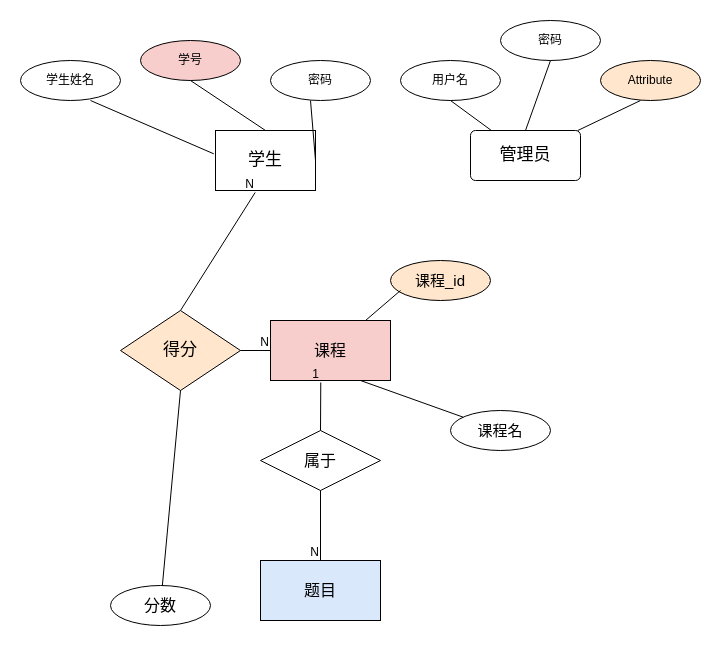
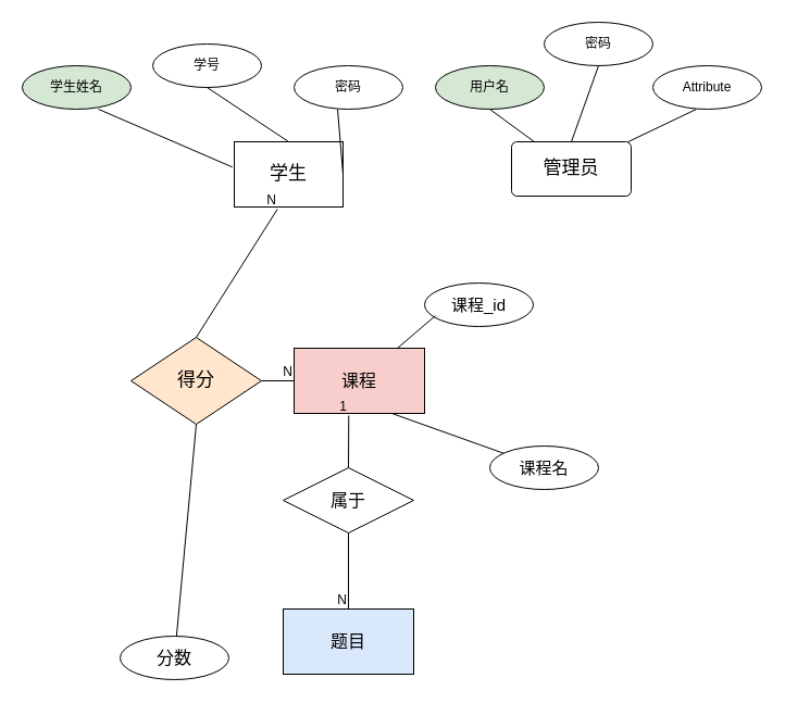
- <mxCell id="4" value="学号" style="ellipse;whiteSpace=wrap;html=1;align=center;fillColor=#f8cecc;" vertex="1" parent="1"><mxGeometry x="140" y="40" width="100" height="40" as="geometry" /></mxCell>
+ <mxCell id="4" value="学号" style="ellipse;whiteSpace=wrap;html=1;align=center;" vertex="1" parent="1"><mxGeometry x="140" y="40" width="100" height="40" as="geometry" /></mxCell>
- <mxCell id="3" value="学生姓名" style="ellipse;whiteSpace=wrap;html=1;align=center;" vertex="1" parent="1"><mxGeometry x="20" y="60" width="100" height="40" as="geometry" /></mxCell>
+ <mxCell id="3" value="学生姓名" style="ellipse;whiteSpace=wrap;html=1;align=center;fillColor=#d5e8d4;" vertex="1" parent="1"><mxGeometry x="20" y="60" width="100" height="40" as="geometry" /></mxCell>
- <mxCell id="10" value="用户名" style="ellipse;whiteSpace=wrap;html=1;align=center;" vertex="1" parent="1"><mxGeometry x="400" y="60" width="100" height="40" as="geometry" /></mxCell>
+ <mxCell id="10" value="用户名" style="ellipse;whiteSpace=wrap;html=1;align=center;fillColor=#d5e8d4;" vertex="1" parent="1"><mxGeometry x="400" y="60" width="100" height="40" as="geometry" /></mxCell>
- <mxCell id="12" value="Attribute" style="ellipse;whiteSpace=wrap;html=1;align=center;fillColor=#ffe6cc;" vertex="1" parent="1"><mxGeometry x="600" y="60" width="100" height="40" as="geometry" /></mxCell>
+ <mxCell id="12" value="Attribute" style="ellipse;whiteSpace=wrap;html=1;align=center;" vertex="1" parent="1"><mxGeometry x="600" y="60" width="100" height="40" as="geometry" /></mxCell>
- <mxCell id="17" value="&lt;font style=&quot;font-size: 15px;&quot;&gt;课程_id&lt;/font&gt;" style="ellipse;whiteSpace=wrap;html=1;align=center;fillColor=#ffe6cc;" vertex="1" parent="1"><mxGeometry x="390" y="260" width="100" height="40" as="geometry" /></mxCell>
+ <mxCell id="17" value="&lt;font style=&quot;font-size: 15px;&quot;&gt;课程_id&lt;/font&gt;" style="ellipse;whiteSpace=wrap;html=1;align=center;" vertex="1" parent="1"><mxGeometry x="390" y="260" width="100" height="40" as="geometry" /></mxCell>
